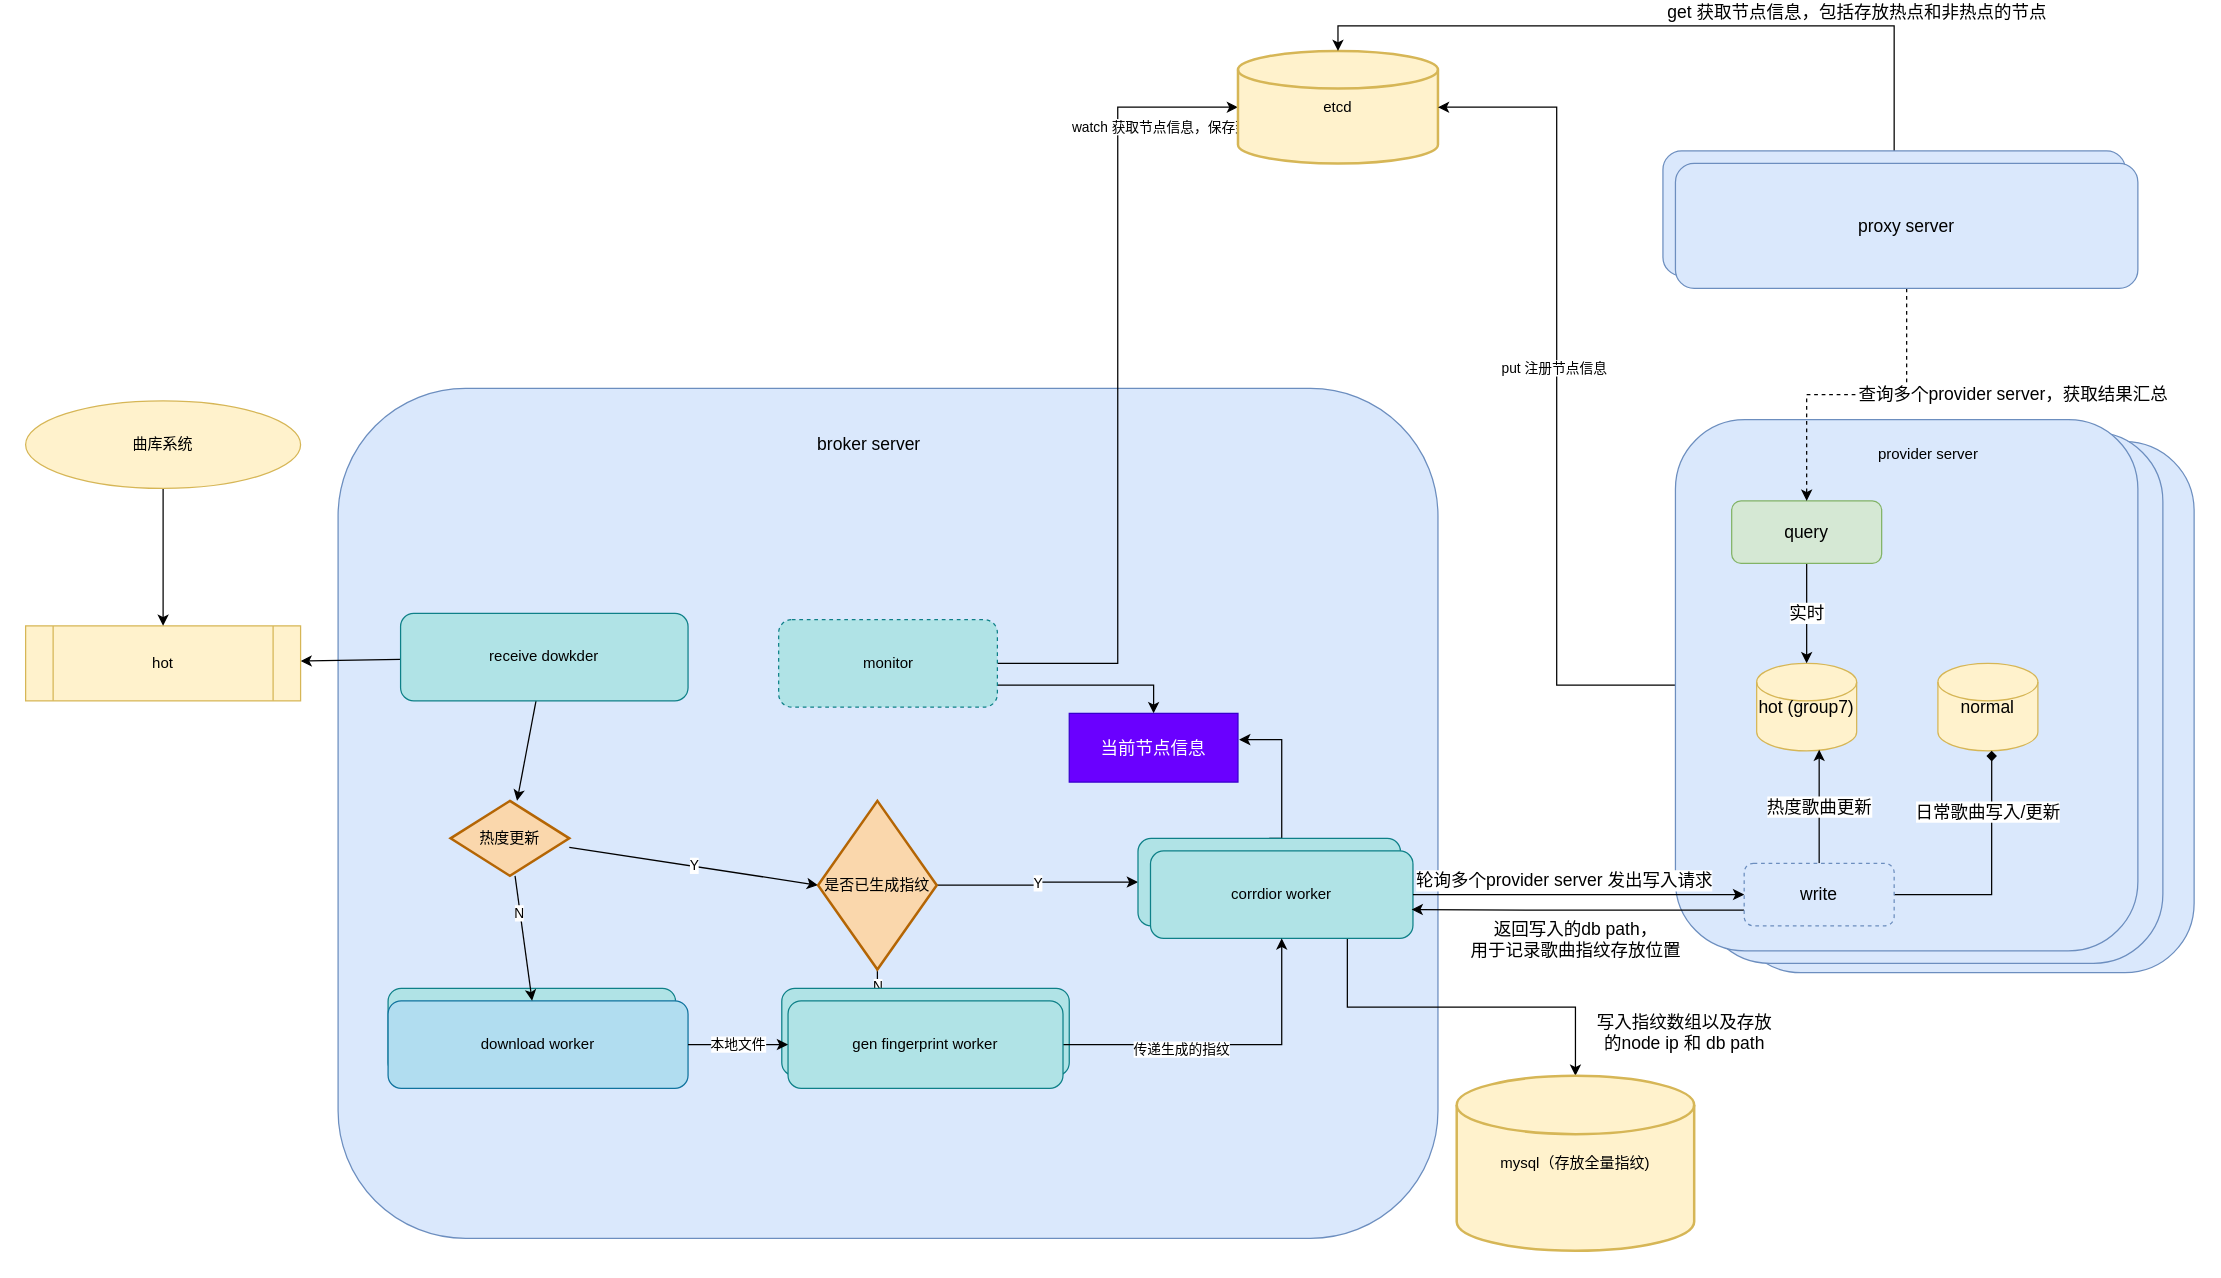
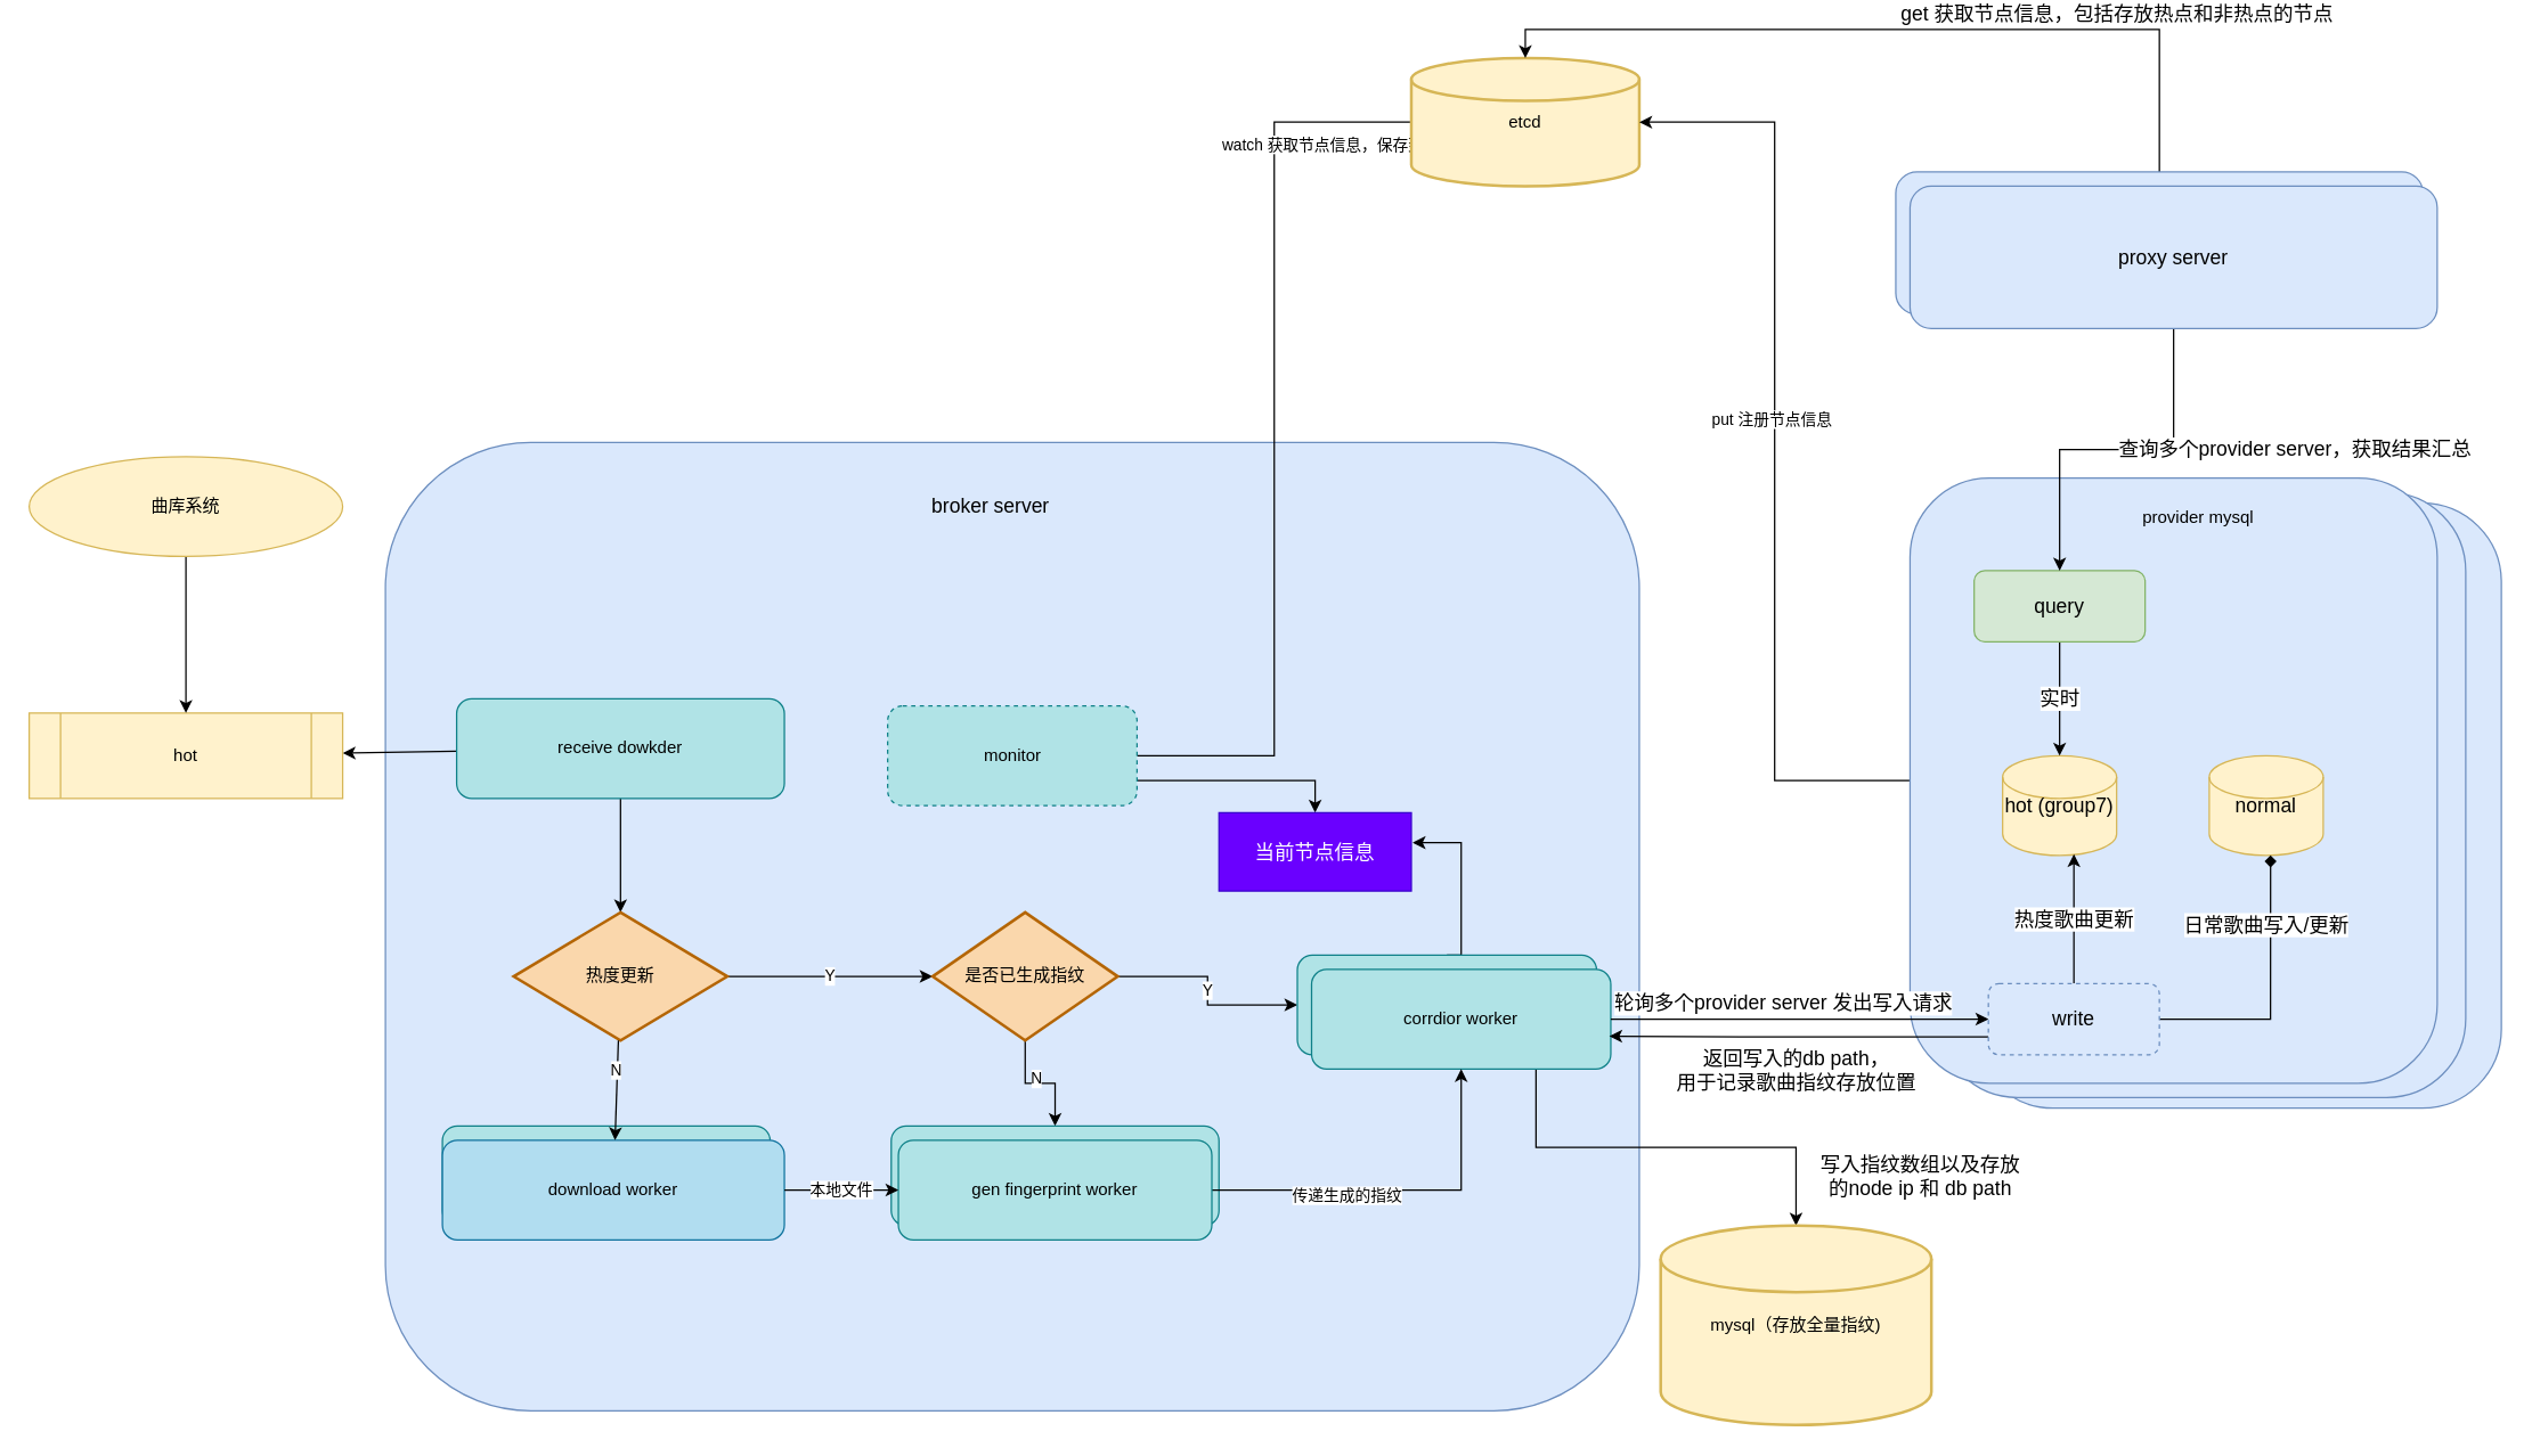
- <mxCell id="31" value="watch 获取节点信息，保存到内存" style="edgeStyle=orthogonalEdgeStyle;rounded=0;orthogonalLoop=1;jettySize=auto;html=1;entryX=0;entryY=0.5;entryDx=0;entryDy=0;entryPerimeter=0;" edge="1" parent="1" source="33" target="34"><mxGeometry x="0.648" y="-45" relative="1" as="geometry"><mxPoint as="offset" /></mxGeometry></mxCell>
+ <mxCell id="31" value="watch 获取节点信息，保存到内存" style="edgeStyle=orthogonalEdgeStyle;rounded=0;orthogonalLoop=1;jettySize=auto;html=1;entryX=0;entryY=0.5;entryDx=0;entryDy=0;entryPerimeter=0;endArrow=none;" edge="1" parent="1" source="33" target="34"><mxGeometry x="0.648" y="-45" relative="1" as="geometry"><mxPoint as="offset" /></mxGeometry></mxCell>
- <mxCell id="53" value="查询多个provider server，获取结果汇总" style="edgeStyle=orthogonalEdgeStyle;rounded=0;orthogonalLoop=1;jettySize=auto;html=1;entryX=0.5;entryY=0;entryDx=0;entryDy=0;fontSize=14;align=left;dashed=1;" edge="1" parent="1" source="54" target="43"><mxGeometry relative="1" as="geometry" /></mxCell>
+ <mxCell id="53" value="查询多个provider server，获取结果汇总" style="edgeStyle=orthogonalEdgeStyle;rounded=0;orthogonalLoop=1;jettySize=auto;html=1;entryX=0.5;entryY=0;entryDx=0;entryDy=0;fontSize=14;align=left;" edge="1" parent="1" source="54" target="43"><mxGeometry relative="1" as="geometry" /></mxCell>
- <mxCell id="38" value="provider server" style="text;html=1;strokeColor=none;fillColor=none;align=center;verticalAlign=middle;whiteSpace=wrap;rounded=0;" vertex="1" parent="1"><mxGeometry x="1485" y="325" width="115" height="35" as="geometry" /></mxCell>
+ <mxCell id="38" value="provider mysql" style="text;html=1;strokeColor=none;fillColor=none;align=center;verticalAlign=middle;whiteSpace=wrap;rounded=0;" vertex="1" parent="1"><mxGeometry x="1485" y="325" width="115" height="35" as="geometry" /></mxCell>
- <mxCell id="13" value="热度更新" style="strokeWidth=2;html=1;shape=mxgraph.flowchart.decision;whiteSpace=wrap;fillColor=#fad7ac;strokeColor=#b46504;" vertex="1" parent="1"><mxGeometry x="360" y="620" width="95" height="60" as="geometry" /></mxCell>
+ <mxCell id="13" value="热度更新" style="strokeWidth=2;html=1;shape=mxgraph.flowchart.decision;whiteSpace=wrap;fillColor=#fad7ac;strokeColor=#b46504;" vertex="1" parent="1"><mxGeometry x="360" y="620" width="150" height="90" as="geometry" /></mxCell>
- <mxCell id="21" value="是否已生成指纹" style="strokeWidth=2;html=1;shape=mxgraph.flowchart.decision;whiteSpace=wrap;fillColor=#fad7ac;strokeColor=#b46504;" vertex="1" parent="1"><mxGeometry x="654" y="620" width="95" height="135" as="geometry" /></mxCell>
+ <mxCell id="21" value="是否已生成指纹" style="strokeWidth=2;html=1;shape=mxgraph.flowchart.decision;whiteSpace=wrap;fillColor=#fad7ac;strokeColor=#b46504;" vertex="1" parent="1"><mxGeometry x="654" y="620" width="130" height="90" as="geometry" /></mxCell>
